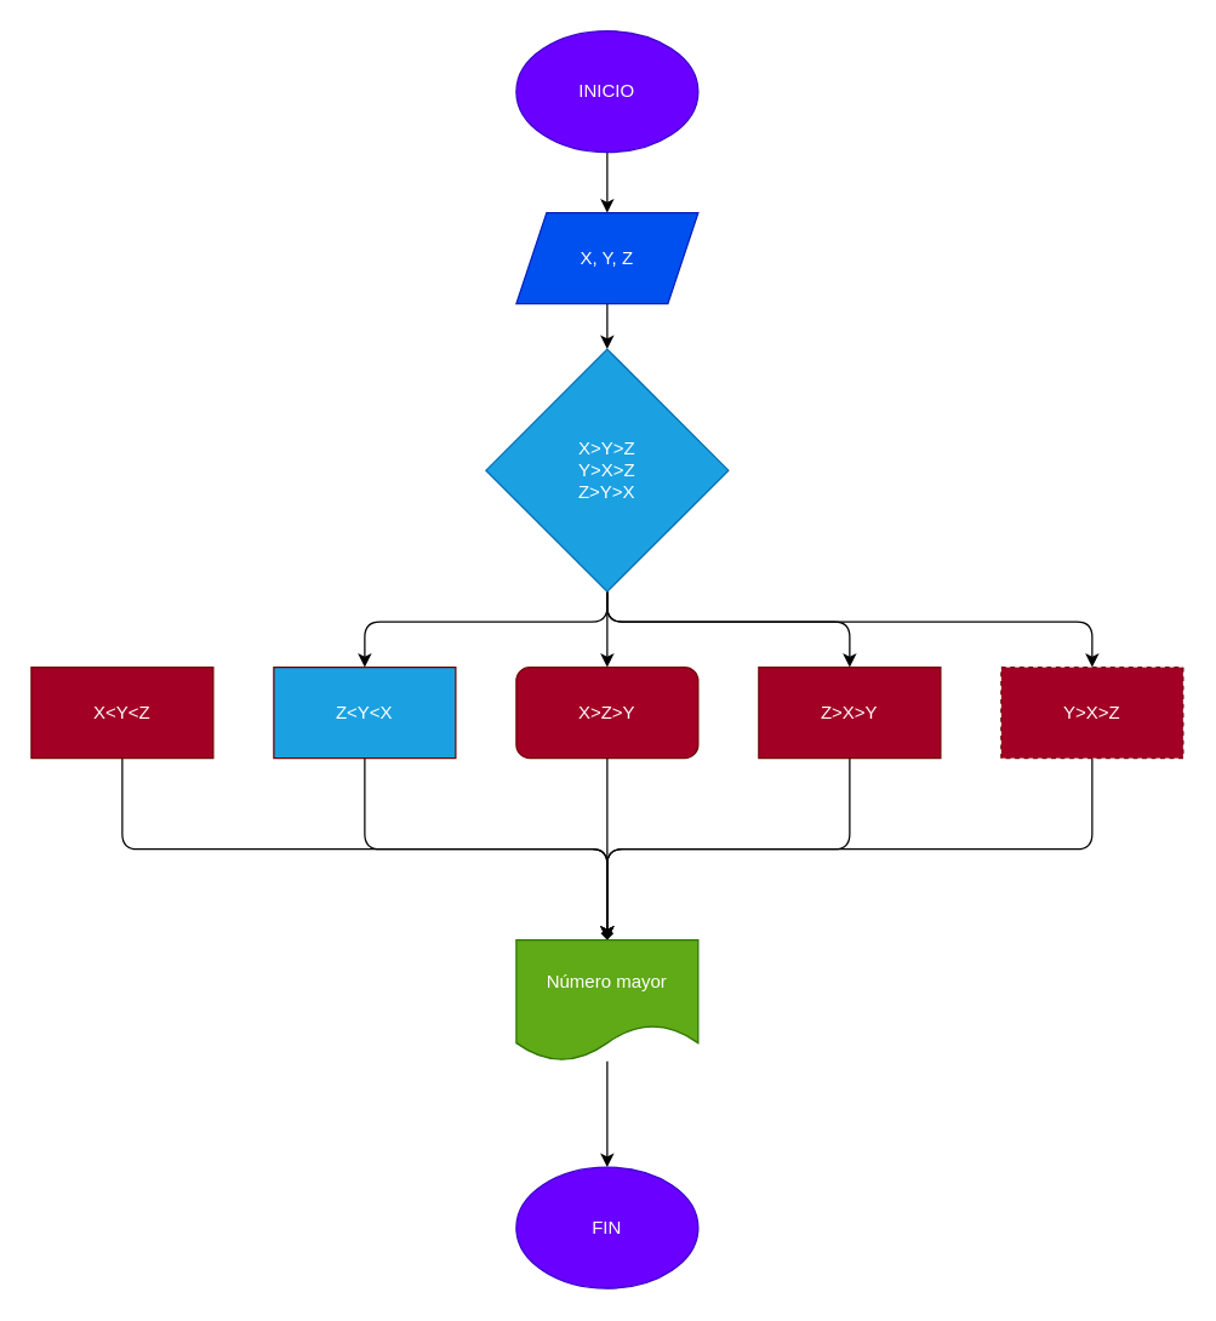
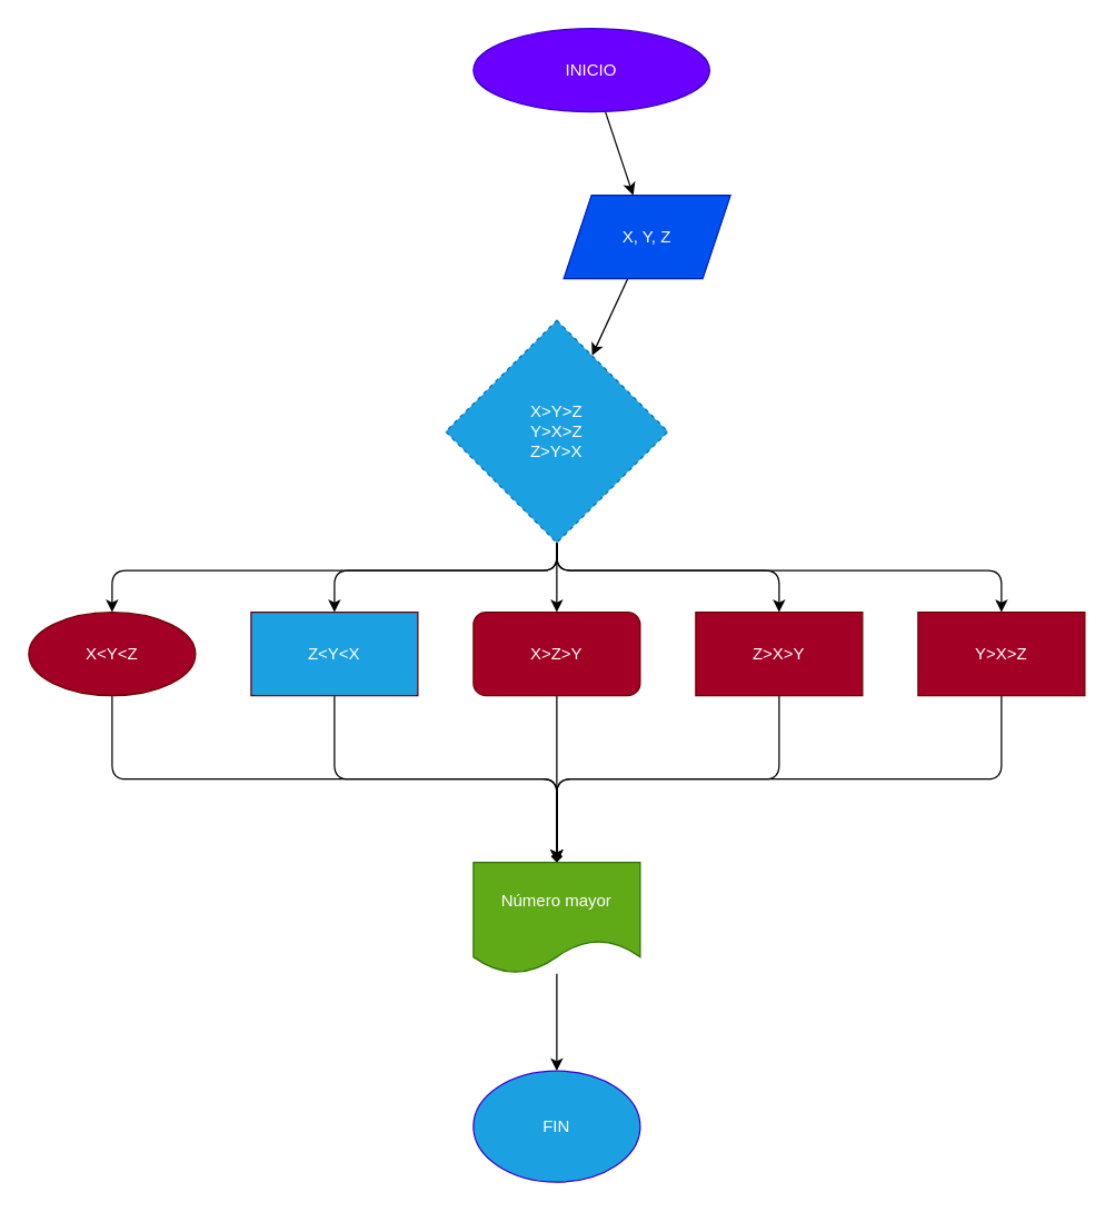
- <mxCell id="3" value="INICIO" style="ellipse;whiteSpace=wrap;html=1;fillColor=#6a00ff;fontColor=#ffffff;strokeColor=#3700CC;" vertex="1" parent="1"><mxGeometry x="340" width="120" height="80" as="geometry" y="20" /></mxCell>
+ <mxCell id="3" value="INICIO" style="ellipse;whiteSpace=wrap;html=1;fillColor=#6a00ff;fontColor=#ffffff;strokeColor=#3700CC;" vertex="1" parent="1"><mxGeometry x="340" y="20" width="170" height="60" as="geometry" /></mxCell>
- <mxCell id="5" value="X, Y, Z" style="shape=parallelogram;perimeter=parallelogramPerimeter;whiteSpace=wrap;html=1;fixedSize=1;fillColor=#0050ef;fontColor=#ffffff;strokeColor=#001DBC;" vertex="1" parent="1"><mxGeometry x="340" y="140" width="120" height="60" as="geometry" /></mxCell>
+ <mxCell id="5" value="X, Y, Z" style="shape=parallelogram;perimeter=parallelogramPerimeter;whiteSpace=wrap;html=1;fixedSize=1;fillColor=#0050ef;fontColor=#ffffff;strokeColor=#001DBC;" vertex="1" parent="1"><mxGeometry x="405" y="140" width="120" height="60" as="geometry" /></mxCell>
- <mxCell id="11" value="X&amp;gt;Y&amp;gt;Z&lt;br&gt;Y&amp;gt;X&amp;gt;Z&lt;br&gt;Z&amp;gt;Y&amp;gt;X" style="rhombus;whiteSpace=wrap;html=1;fillColor=#1ba1e2;fontColor=#ffffff;strokeColor=#006EAF;" vertex="1" parent="1"><mxGeometry x="320" y="230" width="160" height="160" as="geometry" /></mxCell>
+ <mxCell id="11" value="X&amp;gt;Y&amp;gt;Z&lt;br&gt;Y&amp;gt;X&amp;gt;Z&lt;br&gt;Z&amp;gt;Y&amp;gt;X" style="rhombus;whiteSpace=wrap;html=1;fillColor=#1ba1e2;fontColor=#ffffff;strokeColor=#006EAF;dashed=1;" vertex="1" parent="1"><mxGeometry x="320" y="230" width="160" height="160" as="geometry" /></mxCell>
+ <mxCell id="8" style="edgeStyle=none;html=1;entryX=0.5;entryY=0;entryDx=0;entryDy=0;strokeColor=#000000;" edge="1" parent="1" source="11" target="21"><mxGeometry relative="1" as="geometry"><Array as="points"><mxPoint x="400" y="410" /><mxPoint x="80" y="410" /></Array></mxGeometry></mxCell>
- <mxCell id="21" value="X&amp;lt;Y&amp;lt;Z" style="rounded=0;whiteSpace=wrap;html=1;fillColor=#a20025;fontColor=#ffffff;strokeColor=#6F0000;" vertex="1" parent="1"><mxGeometry x="20" y="440" width="120" height="60" as="geometry" /></mxCell>
+ <mxCell id="21" value="X&amp;lt;Y&amp;lt;Z" style="ellipse;whiteSpace=wrap;html=1;fillColor=#a20025;fontColor=#ffffff;strokeColor=#6F0000;" vertex="1" parent="1"><mxGeometry x="20" y="440" width="120" height="60" as="geometry" /></mxCell>
- <mxCell id="19" value="Y&amp;gt;X&amp;gt;Z" style="rounded=0;whiteSpace=wrap;html=1;fillColor=#a20025;fontColor=#ffffff;strokeColor=#6F0000;dashed=1;" vertex="1" parent="1"><mxGeometry x="660" y="440" width="120" height="60" as="geometry" /></mxCell>
+ <mxCell id="19" value="Y&amp;gt;X&amp;gt;Z" style="rounded=0;whiteSpace=wrap;html=1;fillColor=#a20025;fontColor=#ffffff;strokeColor=#6F0000;" vertex="1" parent="1"><mxGeometry x="660" y="440" width="120" height="60" as="geometry" /></mxCell>
- <mxCell id="24" value="FIN" style="ellipse;whiteSpace=wrap;html=1;fillColor=#6a00ff;fontColor=#ffffff;strokeColor=#3700CC;" vertex="1" parent="1"><mxGeometry x="340" y="770" width="120" height="80" as="geometry" /></mxCell>
+ <mxCell id="24" value="FIN" style="ellipse;whiteSpace=wrap;html=1;fillColor=#1ba1e2;fontColor=#ffffff;strokeColor=#3700CC;" vertex="1" parent="1"><mxGeometry x="340" y="770" width="120" height="80" as="geometry" /></mxCell>
